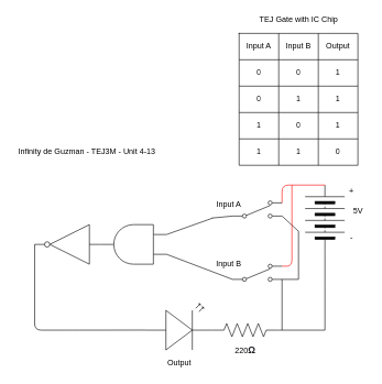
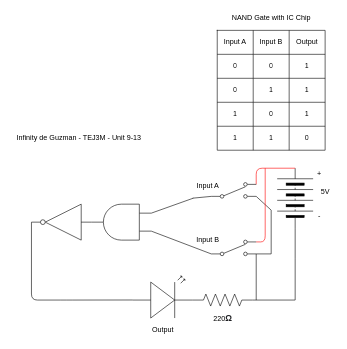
- <mxCell id="6" value="TEJ Gate with IC Chip" style="text;html=1;align=center;verticalAlign=middle;resizable=0;points=[];autosize=1;strokeColor=none;fillColor=none;" parent="1" vertex="1"><mxGeometry x="377" y="20" width="150" height="20" as="geometry" /></mxCell>
+ <mxCell id="6" value="NAND Gate with IC Chip" style="text;html=1;align=center;verticalAlign=middle;resizable=0;points=[];autosize=1;strokeColor=none;fillColor=none;" parent="1" vertex="1"><mxGeometry x="377" y="20" width="150" height="20" as="geometry" /></mxCell>
- <mxCell id="7" value="Infinity de Guzman - TEJ3M - Unit 4-13" style="text;html=1;align=center;verticalAlign=middle;resizable=0;points=[];autosize=1;strokeColor=none;fillColor=none;" parent="1" vertex="1"><mxGeometry x="20.5" y="220" width="220" height="20" as="geometry" /></mxCell>
+ <mxCell id="7" value="Infinity de Guzman - TEJ3M - Unit 9-13" style="text;html=1;align=center;verticalAlign=middle;resizable=0;points=[];autosize=1;strokeColor=none;fillColor=none;" parent="1" vertex="1"><mxGeometry x="20.5" y="220" width="220" height="20" as="geometry" /></mxCell>
